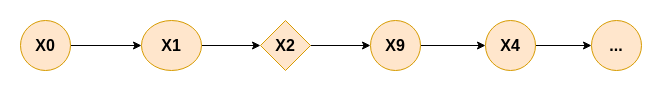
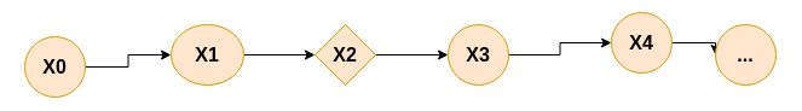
- <mxCell id="12" value="&lt;b&gt;&lt;font style=&quot;font-size: 16px&quot;&gt;X0&lt;/font&gt;&lt;/b&gt;" style="ellipse;whiteSpace=wrap;html=1;aspect=fixed;fillColor=#ffe6cc;strokeColor=#d79b00;" vertex="1" parent="1"><mxGeometry x="20" y="20" width="50" height="50" as="geometry" /></mxCell>
+ <mxCell id="12" value="&lt;b&gt;&lt;font style=&quot;font-size: 16px&quot;&gt;X0&lt;/font&gt;&lt;/b&gt;" style="ellipse;whiteSpace=wrap;html=1;aspect=fixed;fillColor=#ffe6cc;strokeColor=#d79b00;" vertex="1" parent="1"><mxGeometry x="20" y="30" width="50" height="50" as="geometry" /></mxCell>
- <mxCell id="7" value="&lt;b&gt;&lt;font style=&quot;font-size: 16px&quot;&gt;X9&lt;/font&gt;&lt;/b&gt;" style="ellipse;whiteSpace=wrap;html=1;aspect=fixed;fillColor=#ffe6cc;strokeColor=#d79b00;" vertex="1" parent="1"><mxGeometry x="370" y="20" width="50" height="50" as="geometry" /></mxCell>
+ <mxCell id="7" value="&lt;b&gt;&lt;font style=&quot;font-size: 16px&quot;&gt;X3&lt;/font&gt;&lt;/b&gt;" style="ellipse;whiteSpace=wrap;html=1;aspect=fixed;fillColor=#ffe6cc;strokeColor=#d79b00;" vertex="1" parent="1"><mxGeometry x="370" y="20" width="50" height="50" as="geometry" /></mxCell>
- <mxCell id="9" value="&lt;b&gt;&lt;font style=&quot;font-size: 16px&quot;&gt;X4&lt;/font&gt;&lt;/b&gt;" style="ellipse;whiteSpace=wrap;html=1;aspect=fixed;fillColor=#ffe6cc;strokeColor=#d79b00;" vertex="1" parent="1"><mxGeometry x="485" y="20" width="50" height="50" as="geometry" /></mxCell>
+ <mxCell id="9" value="&lt;b&gt;&lt;font style=&quot;font-size: 16px&quot;&gt;X4&lt;/font&gt;&lt;/b&gt;" style="ellipse;whiteSpace=wrap;html=1;aspect=fixed;fillColor=#ffe6cc;strokeColor=#d79b00;" vertex="1" parent="1"><mxGeometry x="505" y="10" width="50" height="50" as="geometry" /></mxCell>
